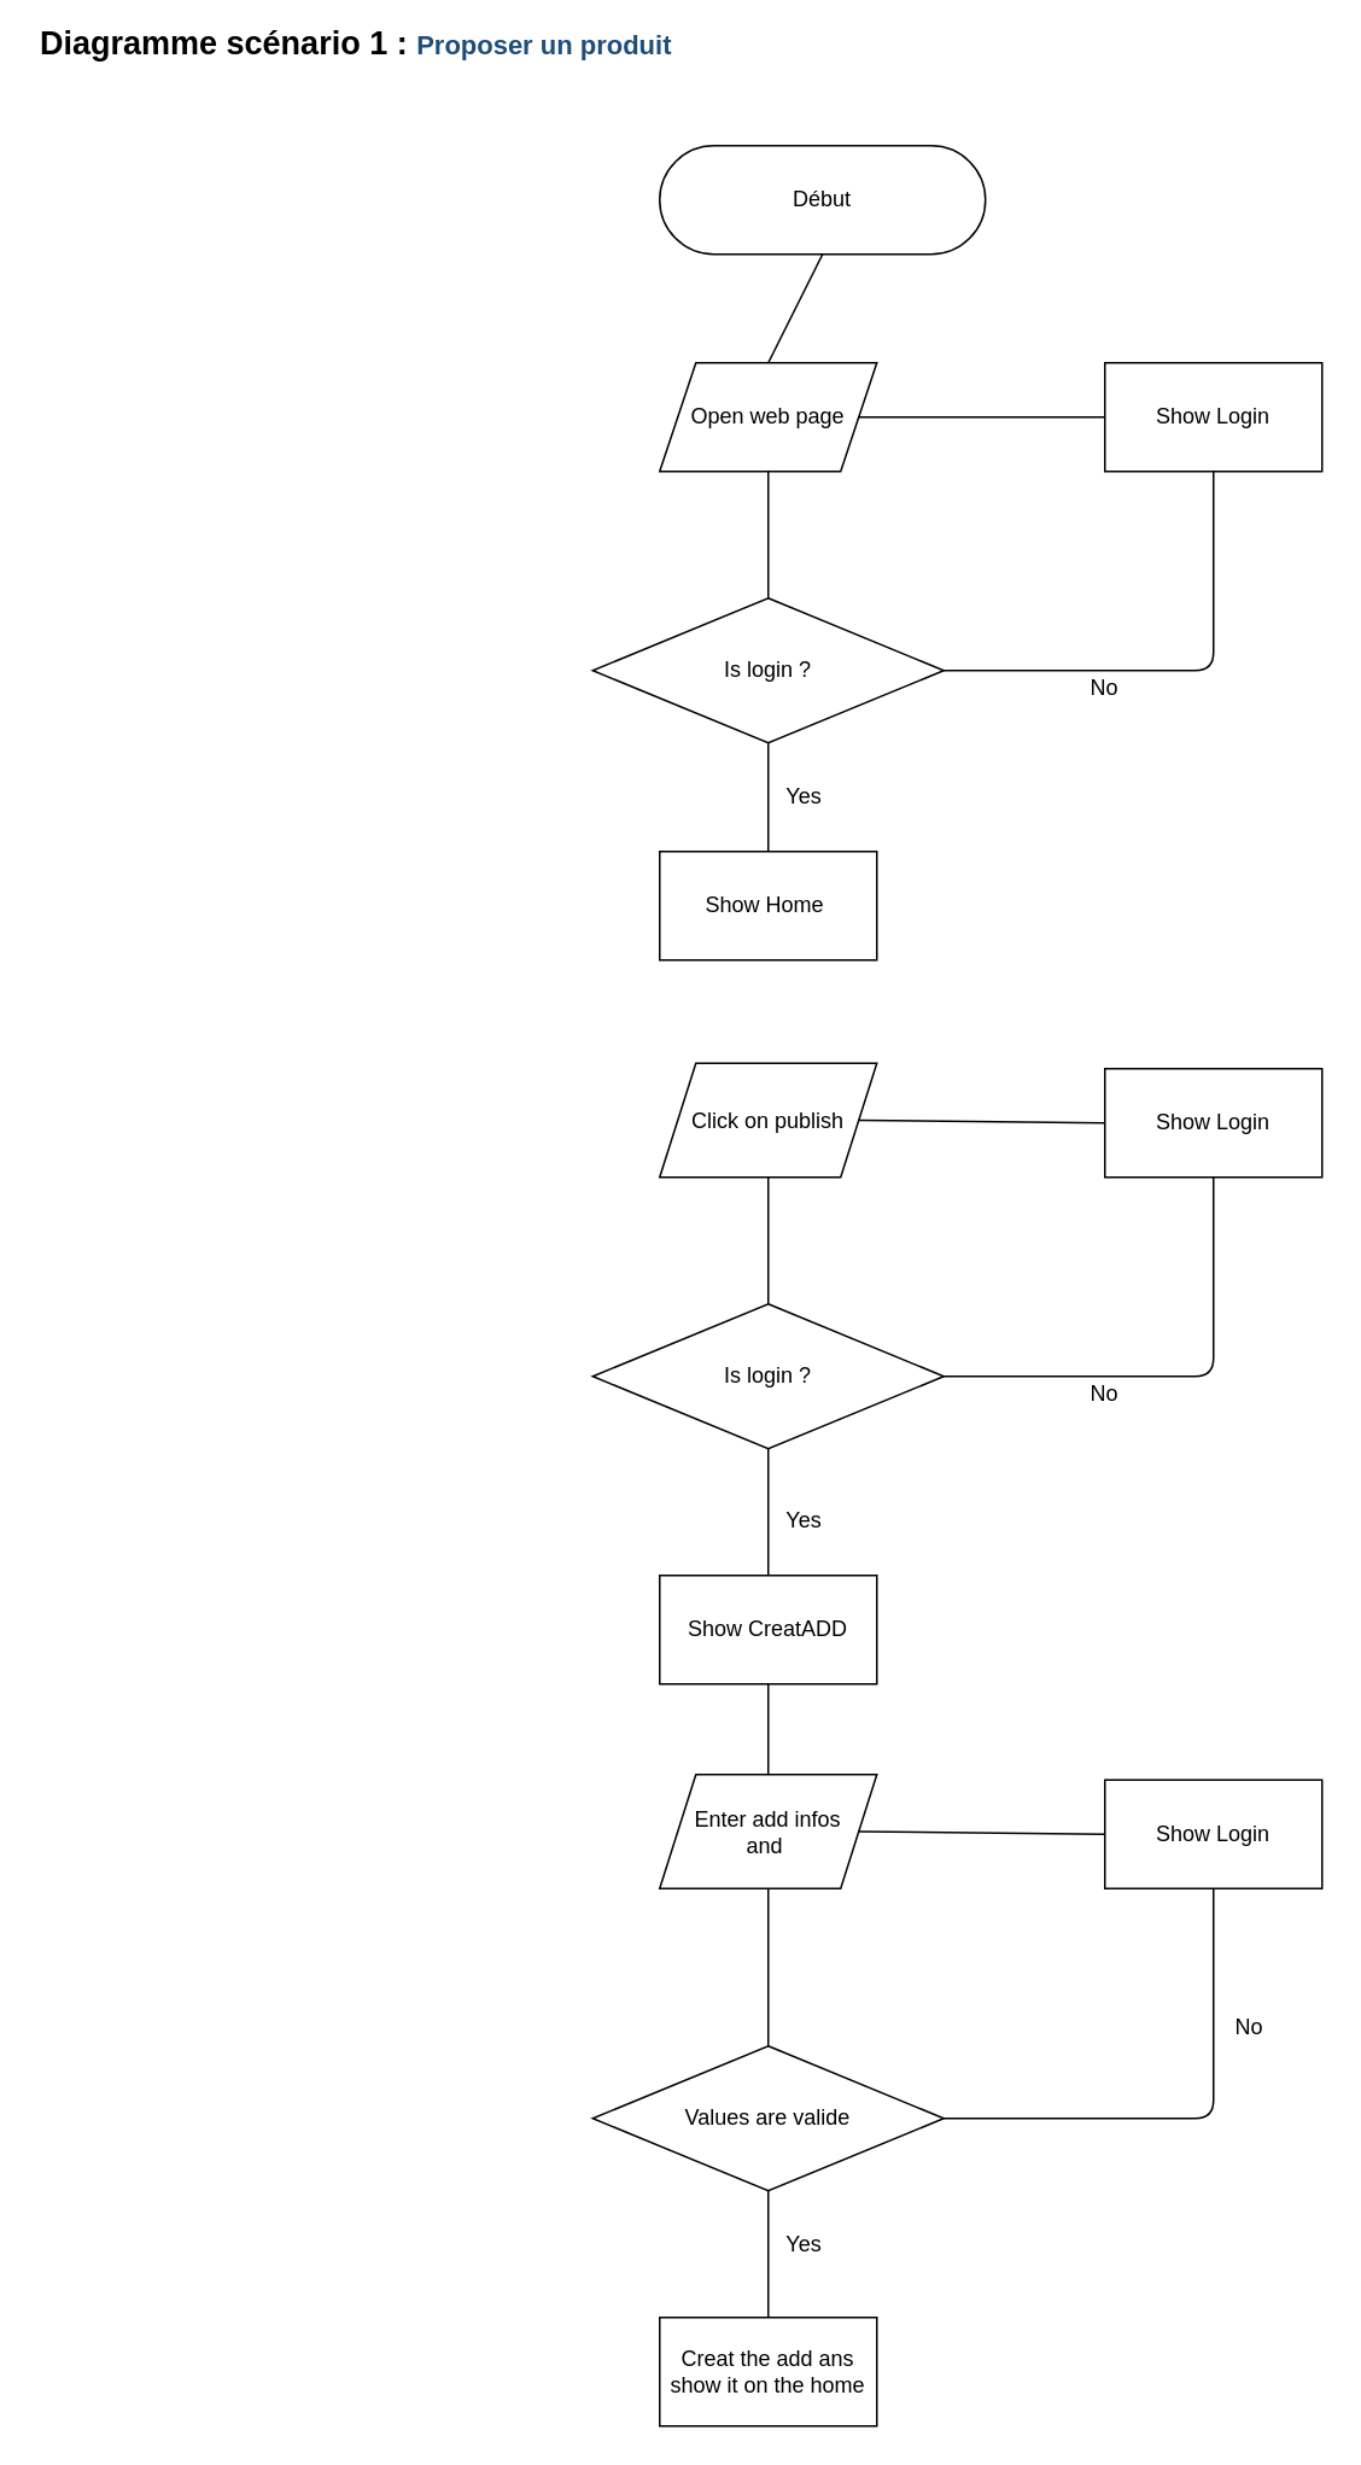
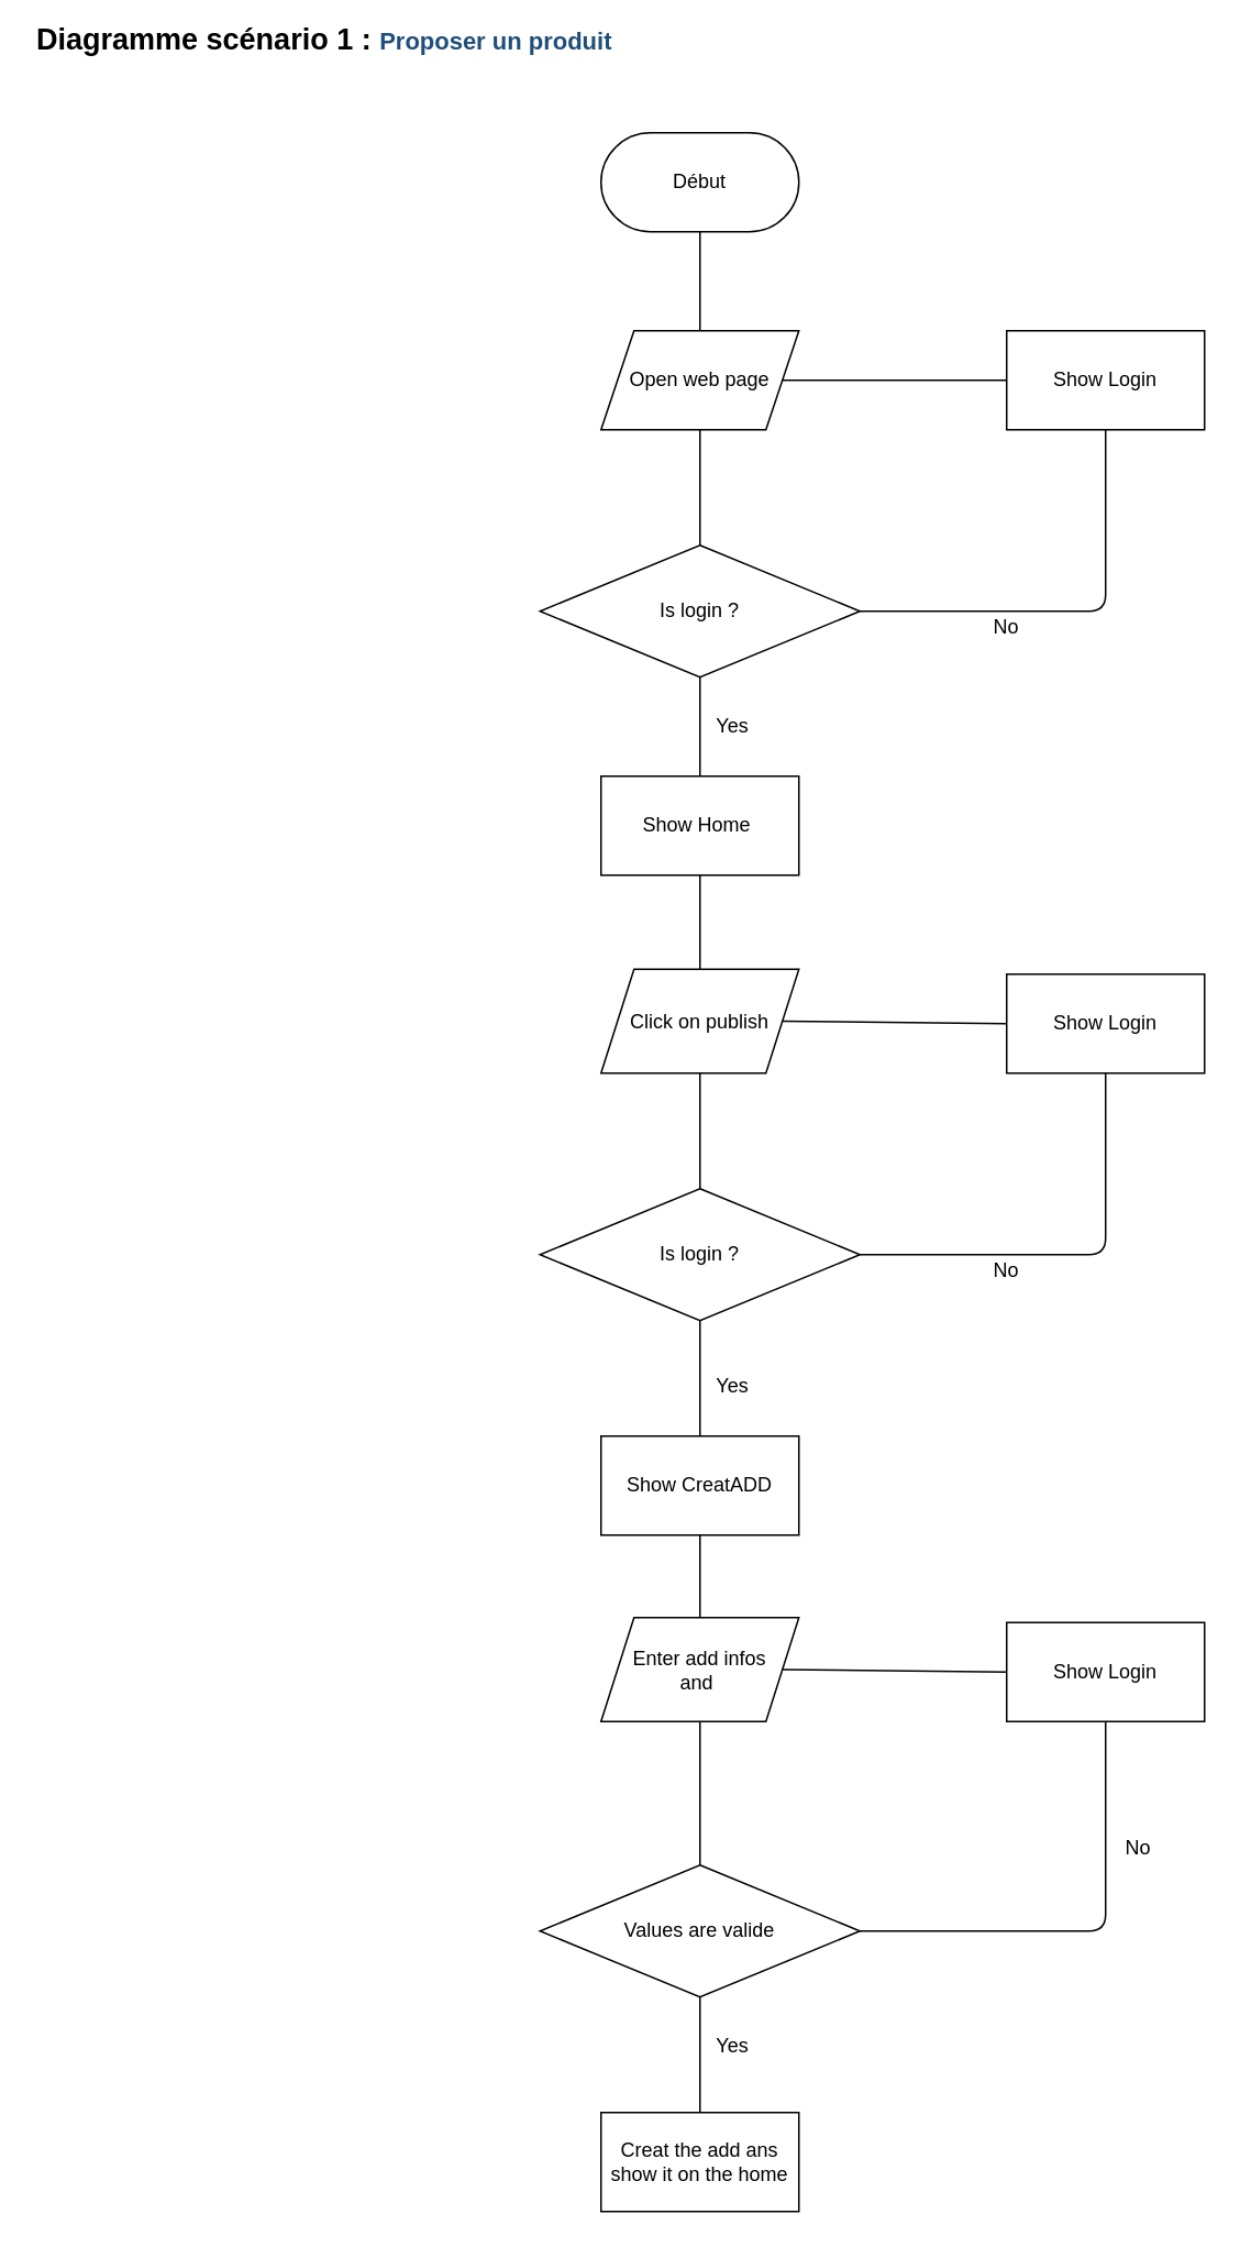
- <mxCell id="3" value="Début" style="rounded=1;whiteSpace=wrap;html=1;arcSize=50;" vertex="1" parent="1"><mxGeometry x="364" y="80" width="180" height="60" as="geometry" /></mxCell>
+ <mxCell id="3" value="Début" style="rounded=1;whiteSpace=wrap;html=1;arcSize=50;" vertex="1" parent="1"><mxGeometry x="364" y="80" width="120" height="60" as="geometry" /></mxCell>
+ <mxCell id="16" value="" style="endArrow=none;html=1;exitX=0.5;exitY=1;exitDx=0;exitDy=0;entryX=0.5;entryY=0;entryDx=0;entryDy=0;" edge="1" parent="1" source="13" target="15"><mxGeometry width="50" height="50" relative="1" as="geometry"><mxPoint x="650" y="390" as="sourcePoint" /><mxPoint x="700" y="340" as="targetPoint" /></mxGeometry></mxCell>
